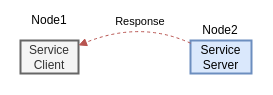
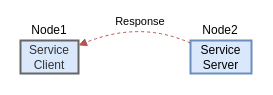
- <mxCell id="5" value="Node1" style="text;html=1;strokeColor=none;fillColor=none;align=center;verticalAlign=middle;whiteSpace=wrap;rounded=0;" vertex="1" parent="1"><mxGeometry x="29" y="10" width="40" height="20" as="geometry" /></mxCell>
+ <mxCell id="5" value="Node1" style="text;html=1;strokeColor=none;fillColor=none;align=center;verticalAlign=middle;whiteSpace=wrap;rounded=0;" vertex="1" parent="1"><mxGeometry x="29" y="20" width="40" height="20" as="geometry" /></mxCell>
- <mxCell id="2" value="Service&#10;Client" style="whiteSpace=wrap;strokeWidth=2;fillColor=#f5f5f5;strokeColor=#666666;fontColor=#333333;" parent="1" vertex="1"><mxGeometry x="20" y="40" width="58" height="33" as="geometry" /></mxCell>
+ <mxCell id="2" value="Service&#10;Client" style="whiteSpace=wrap;strokeWidth=2;fillColor=#dae8fc;strokeColor=#666666;fontColor=#333333;" parent="1" vertex="1"><mxGeometry x="20" y="40" width="58" height="33" as="geometry" /></mxCell>
